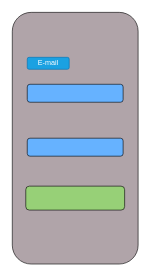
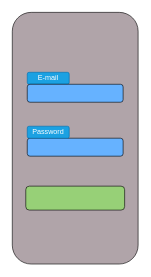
- <mxCell id="4" value="E-mail" style="rounded=1;whiteSpace=wrap;html=1;fillColor=#1ba1e2;fontColor=#ffffff;strokeColor=#006EAF;" parent="1" vertex="1"><mxGeometry x="45" y="95" width="70" height="20" as="geometry" /></mxCell>
+ <mxCell id="4" value="E-mail" style="rounded=1;whiteSpace=wrap;html=1;fillColor=#1ba1e2;fontColor=#ffffff;strokeColor=#006EAF;" parent="1" vertex="1"><mxGeometry x="45" y="120" width="70" height="20" as="geometry" /></mxCell>
+ <mxCell id="6" value="Password" style="rounded=1;whiteSpace=wrap;html=1;fillColor=#1ba1e2;fontColor=#ffffff;strokeColor=#006EAF;" vertex="1" parent="1"><mxGeometry x="45" y="210" width="70" height="20" as="geometry" /></mxCell>
